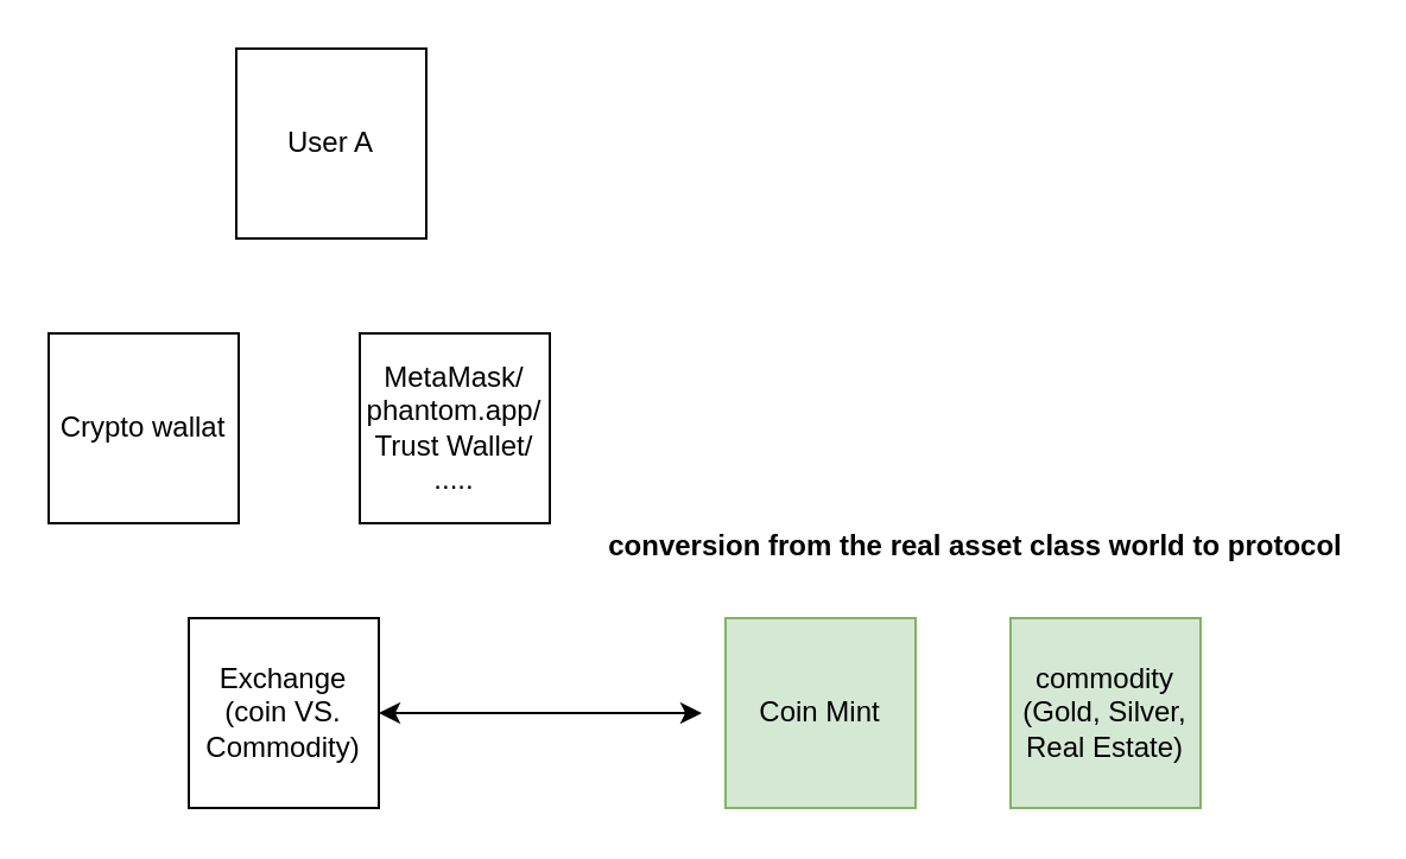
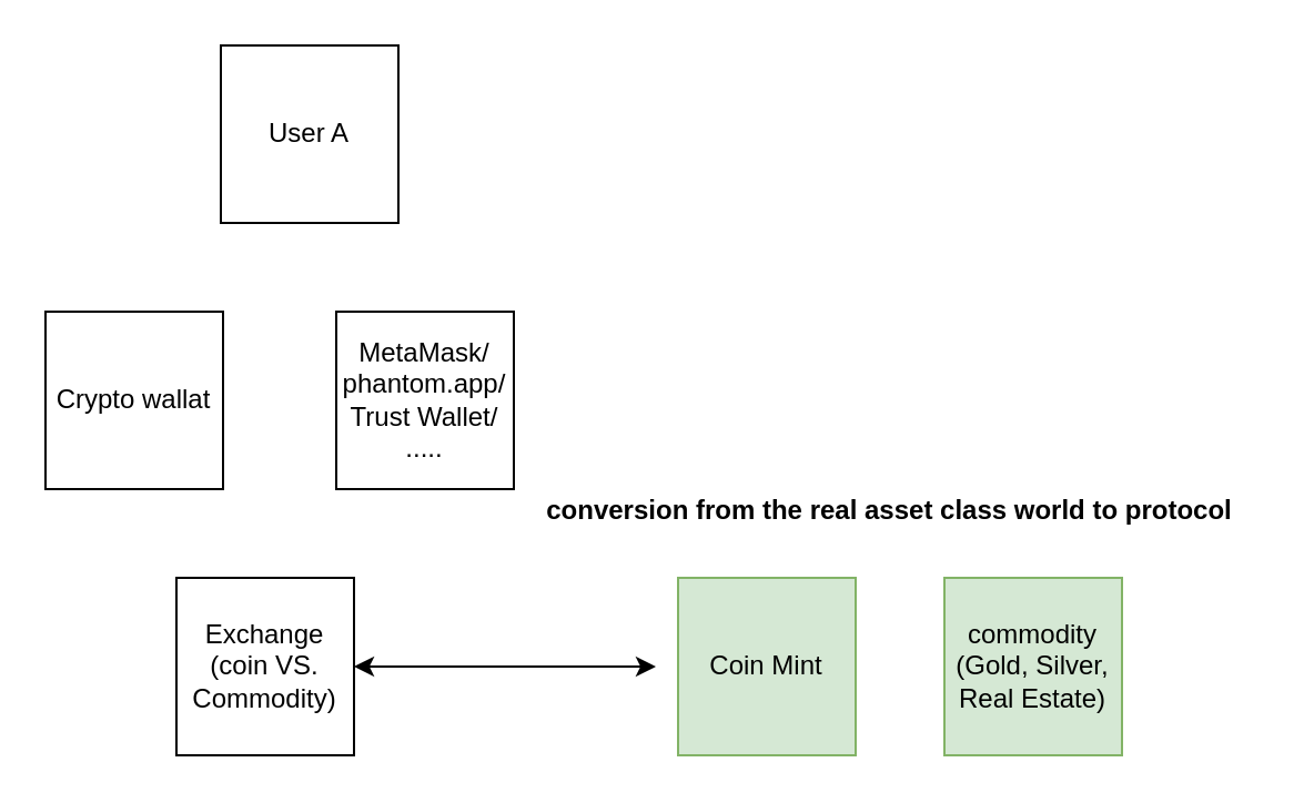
- <mxCell id="10" value="&lt;b&gt;conversion from the real asset class world to protocol&lt;/b&gt;" style="text;html=1;align=center;verticalAlign=middle;resizable=0;points=[];autosize=1;strokeColor=none;fillColor=none;" vertex="1" parent="1"><mxGeometry x="250" y="220" width="320" height="20" as="geometry" /></mxCell>
+ <mxCell id="10" value="&lt;b&gt;conversion from the real asset class world to protocol&lt;/b&gt;" style="text;html=1;align=center;verticalAlign=middle;resizable=0;points=[];autosize=1;strokeColor=none;fillColor=none;" vertex="1" parent="1"><mxGeometry x="240" y="220" width="320" height="20" as="geometry" /></mxCell>
